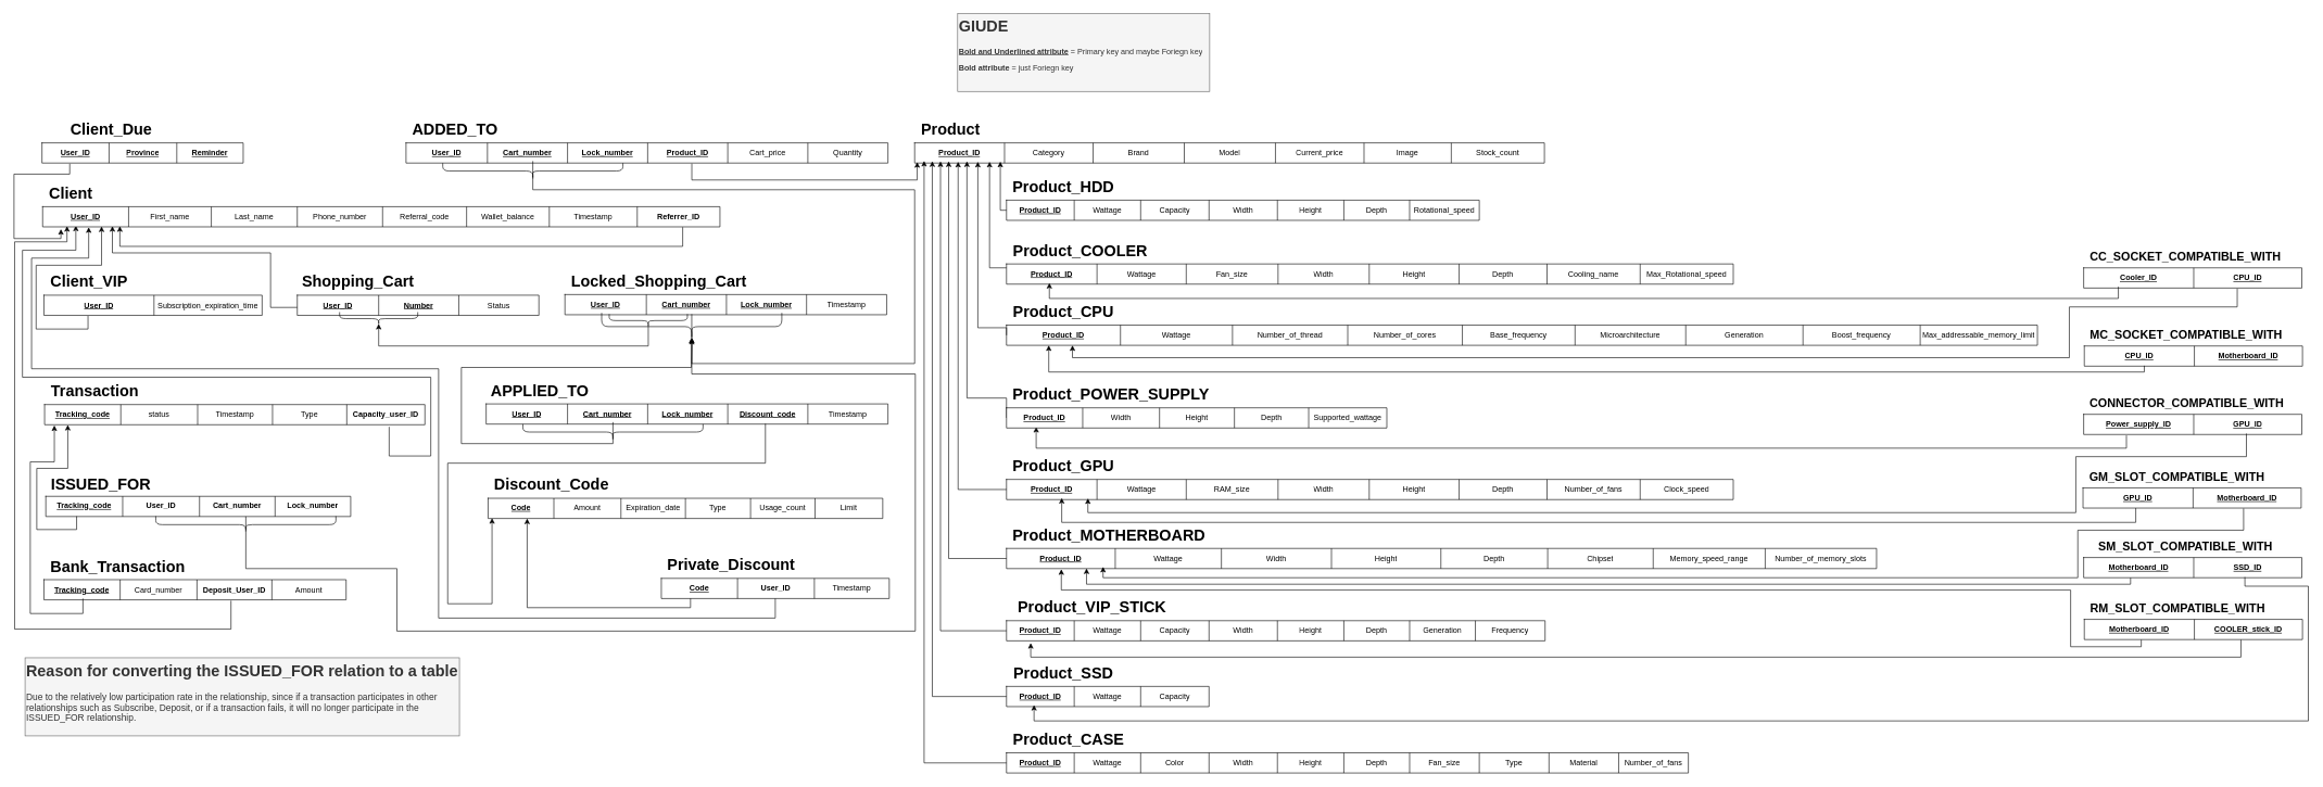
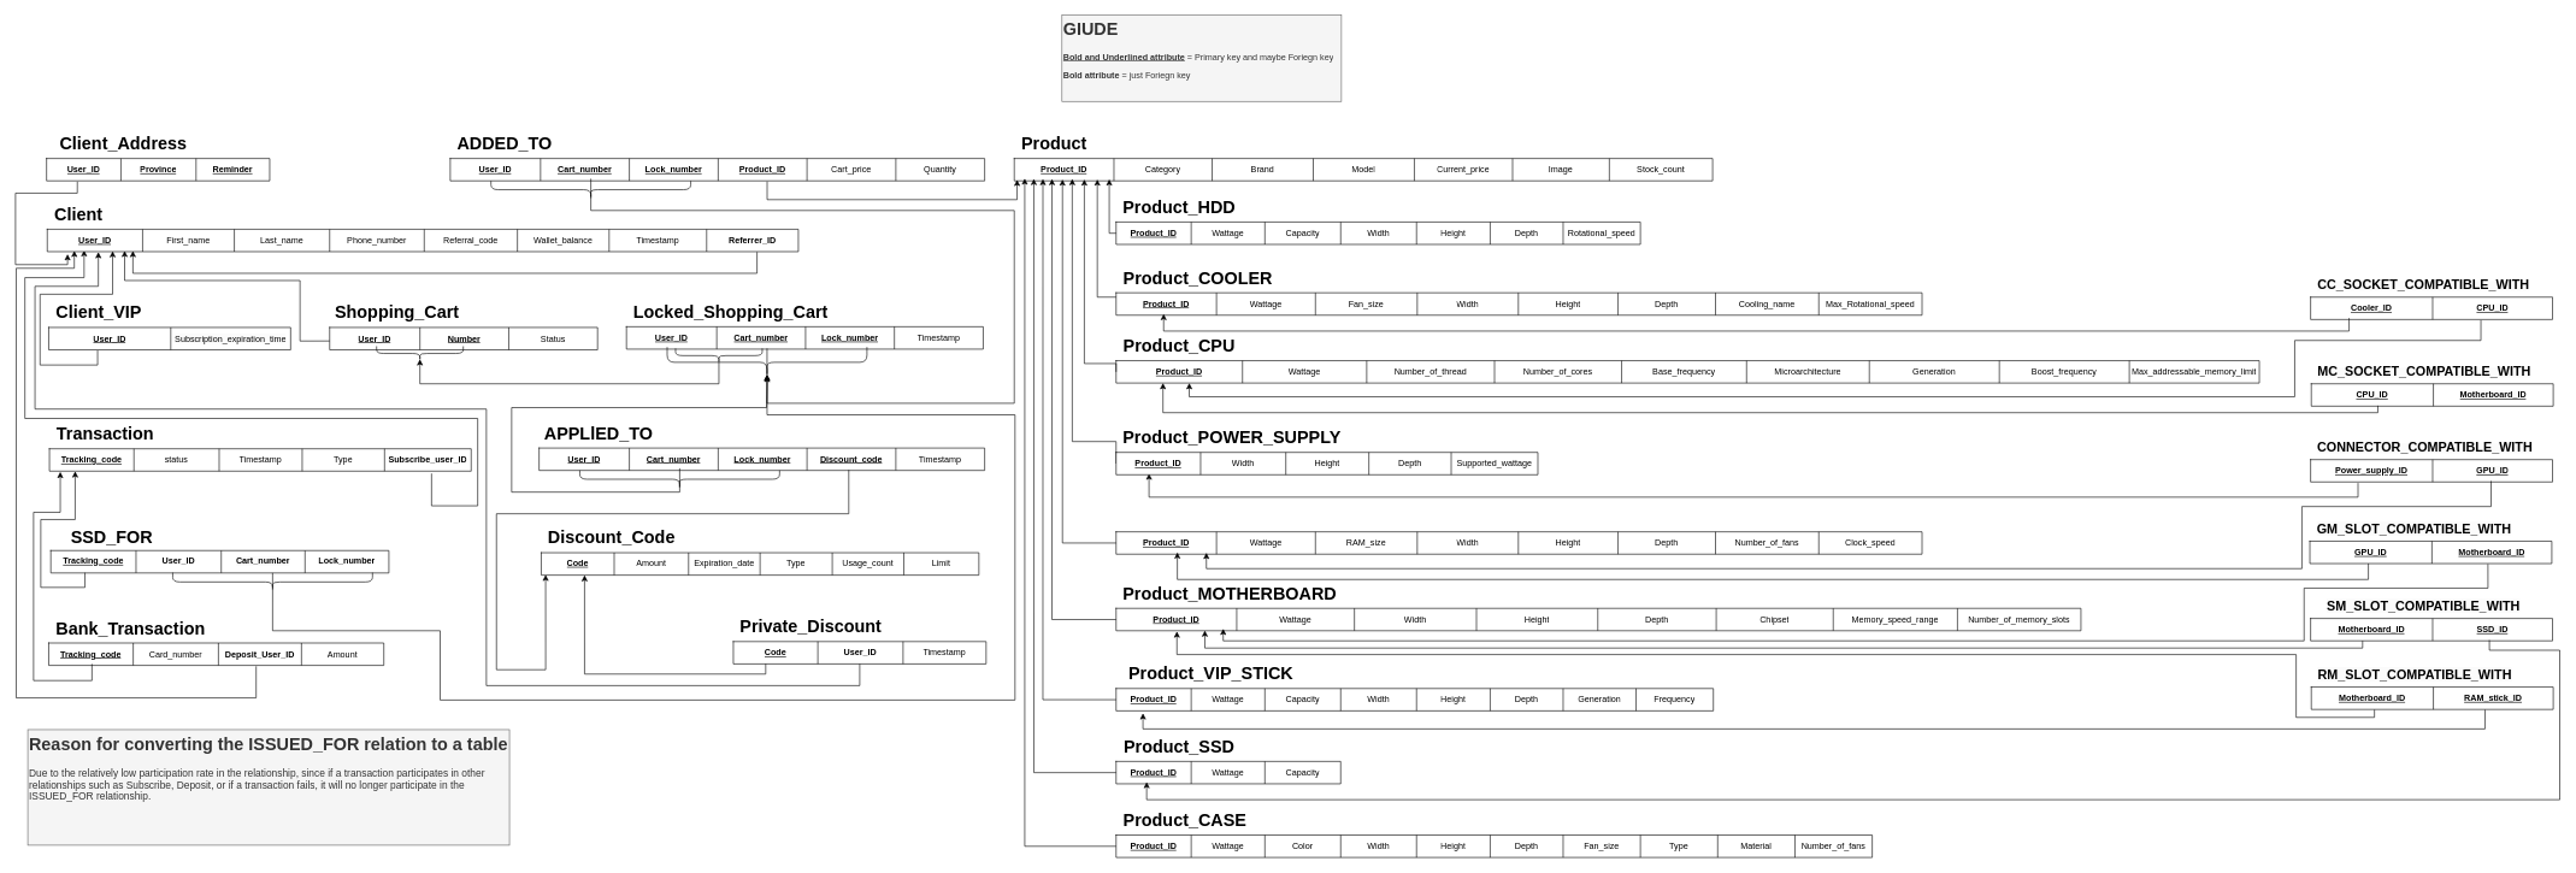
- <mxCell id="276" value="&lt;span style=&quot;font-size: 24px;&quot;&gt;&lt;b&gt;Client_Due&lt;/b&gt;&lt;/span&gt;" style="text;html=1;align=center;verticalAlign=middle;resizable=0;points=[];autosize=1;strokeColor=none;fillColor=none;" parent="270" vertex="1"><mxGeometry x="8.829" width="194" height="41" as="geometry" /></mxCell>
+ <mxCell id="276" value="&lt;span style=&quot;font-size: 24px;&quot;&gt;&lt;b&gt;Client_Address&lt;/b&gt;&lt;/span&gt;" style="text;html=1;align=center;verticalAlign=middle;resizable=0;points=[];autosize=1;strokeColor=none;fillColor=none;" parent="270" vertex="1"><mxGeometry x="8.829" width="194" height="41" as="geometry" /></mxCell>
- <mxCell id="245" value="&lt;b&gt;Capacity_user_ID&lt;/b&gt;" style="shape=partialRectangle;html=1;whiteSpace=wrap;connectable=0;strokeColor=inherit;overflow=hidden;fillColor=none;top=0;left=0;bottom=0;right=0;pointerEvents=1;" parent="240" vertex="1"><mxGeometry x="464" width="120" height="31" as="geometry"><mxRectangle width="120" height="31" as="alternateBounds" /></mxGeometry></mxCell>
+ <mxCell id="245" value="&lt;b&gt;Subscribe_user_ID&lt;/b&gt;" style="shape=partialRectangle;html=1;whiteSpace=wrap;connectable=0;strokeColor=inherit;overflow=hidden;fillColor=none;top=0;left=0;bottom=0;right=0;pointerEvents=1;" parent="240" vertex="1"><mxGeometry x="464" width="120" height="31" as="geometry"><mxRectangle width="120" height="31" as="alternateBounds" /></mxGeometry></mxCell>
- <mxCell id="60" value="&lt;b&gt;&lt;font style=&quot;font-size: 24px;&quot;&gt;Product_GPU&lt;/font&gt;&lt;/b&gt;" style="text;html=1;align=center;verticalAlign=middle;resizable=0;points=[];autosize=1;strokeColor=none;fillColor=none;" parent="49" vertex="1"><mxGeometry width="174" height="41" as="geometry" /></mxCell>
- <mxCell id="263" value="&lt;span style=&quot;font-size: 24px;&quot;&gt;&lt;b&gt;ISSUED_FOR&lt;/b&gt;&lt;/span&gt;" style="text;html=1;align=center;verticalAlign=middle;resizable=0;points=[];autosize=1;strokeColor=none;fillColor=none;" parent="255" vertex="1"><mxGeometry width="171" height="41" as="geometry" /></mxCell>
+ <mxCell id="263" value="&lt;span style=&quot;font-size: 24px;&quot;&gt;&lt;b&gt;SSD_FOR&lt;/b&gt;&lt;/span&gt;" style="text;html=1;align=center;verticalAlign=middle;resizable=0;points=[];autosize=1;strokeColor=none;fillColor=none;" parent="255" vertex="1"><mxGeometry width="171" height="41" as="geometry" /></mxCell>
- <mxCell id="188" value="&lt;span style=&quot;background-color: rgb(251, 251, 251);&quot;&gt;&lt;u&gt;&lt;b&gt;COOLER_stick_ID&lt;/b&gt;&lt;/u&gt;&lt;/span&gt;" style="shape=partialRectangle;html=1;whiteSpace=wrap;connectable=0;strokeColor=inherit;overflow=hidden;fillColor=none;top=0;left=0;bottom=0;right=0;pointerEvents=1;" parent="186" vertex="1"><mxGeometry x="169" width="166" height="31" as="geometry"><mxRectangle width="166" height="31" as="alternateBounds" /></mxGeometry></mxCell>
+ <mxCell id="188" value="&lt;span style=&quot;background-color: rgb(251, 251, 251);&quot;&gt;&lt;u&gt;&lt;b&gt;RAM_stick_ID&lt;/b&gt;&lt;/u&gt;&lt;/span&gt;" style="shape=partialRectangle;html=1;whiteSpace=wrap;connectable=0;strokeColor=inherit;overflow=hidden;fillColor=none;top=0;left=0;bottom=0;right=0;pointerEvents=1;" parent="186" vertex="1"><mxGeometry x="169" width="166" height="31" as="geometry"><mxRectangle width="166" height="31" as="alternateBounds" /></mxGeometry></mxCell>
- <mxCell id="302" value="&lt;h1 style=&quot;margin-top: 0px;&quot;&gt;Reason for converting the ISSUED_FOR relation to a table&lt;br&gt;&lt;/h1&gt;&lt;p&gt;&lt;font style=&quot;font-size: 14px;&quot;&gt;Due to the relatively low participation rate in the relationship, since if a transaction participates in other relationships such as Subscribe, Deposit, or if a transaction fails, it will no longer participate in the ISSUED_FOR relationship.&lt;/font&gt;&lt;/p&gt;" style="text;html=1;whiteSpace=wrap;overflow=hidden;rounded=0;fillColor=#f5f5f5;fontColor=#333333;strokeColor=#666666;" vertex="1" parent="1"><mxGeometry x="37" y="1010" width="667" height="120" as="geometry" /></mxCell>
+ <mxCell id="302" value="&lt;h1 style=&quot;margin-top: 0px;&quot;&gt;Reason for converting the ISSUED_FOR relation to a table&lt;br&gt;&lt;/h1&gt;&lt;p&gt;&lt;font style=&quot;font-size: 14px;&quot;&gt;Due to the relatively low participation rate in the relationship, since if a transaction participates in other relationships such as Subscribe, Deposit, or if a transaction fails, it will no longer participate in the ISSUED_FOR relationship.&lt;/font&gt;&lt;/p&gt;" style="text;html=1;whiteSpace=wrap;overflow=hidden;rounded=0;fillColor=#f5f5f5;fontColor=#333333;strokeColor=#666666;" vertex="1" parent="1"><mxGeometry x="37" y="1010" width="667" height="160" as="geometry" /></mxCell>
